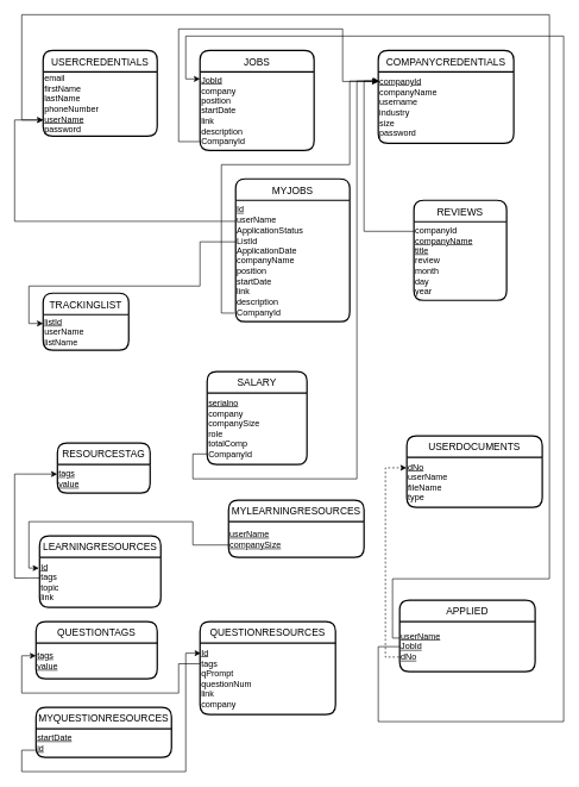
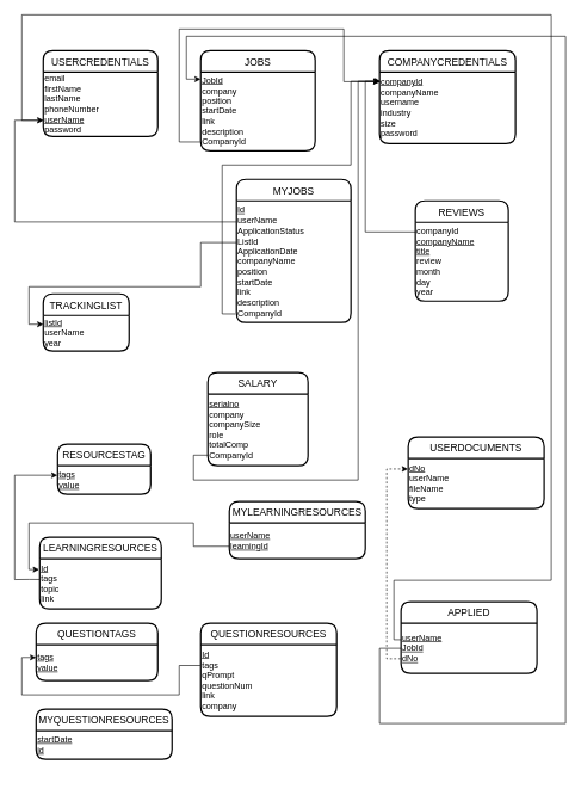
- <mxCell id="7" value="&lt;div&gt;&lt;u&gt;listId&lt;/u&gt;&lt;/div&gt;&lt;div&gt;userName&lt;/div&gt;&lt;div&gt;listName&lt;/div&gt;" style="text;html=1;strokeColor=none;fillColor=none;align=left;verticalAlign=middle;whiteSpace=wrap;rounded=0;" vertex="1" parent="6"><mxGeometry y="30" width="120" height="50" as="geometry" /></mxCell>
+ <mxCell id="7" value="&lt;div&gt;&lt;u&gt;listId&lt;/u&gt;&lt;/div&gt;&lt;div&gt;userName&lt;/div&gt;&lt;div&gt;year&lt;/div&gt;" style="text;html=1;strokeColor=none;fillColor=none;align=left;verticalAlign=middle;whiteSpace=wrap;rounded=0;" vertex="1" parent="6"><mxGeometry y="30" width="120" height="50" as="geometry" /></mxCell>
- <mxCell id="28" value="&lt;u&gt;userName&lt;br&gt;companySize&lt;/u&gt;" style="text;html=1;strokeColor=none;fillColor=none;align=left;verticalAlign=middle;whiteSpace=wrap;rounded=0;" vertex="1" parent="27"><mxGeometry y="30" width="190" height="50" as="geometry" /></mxCell>
+ <mxCell id="28" value="&lt;u&gt;userName&lt;br&gt;learningId&lt;/u&gt;" style="text;html=1;strokeColor=none;fillColor=none;align=left;verticalAlign=middle;whiteSpace=wrap;rounded=0;" vertex="1" parent="27"><mxGeometry y="30" width="190" height="50" as="geometry" /></mxCell>
- <mxCell id="37" style="edgeStyle=orthogonalEdgeStyle;rounded=0;orthogonalLoop=1;jettySize=auto;html=1;exitX=0;exitY=0.75;exitDx=0;exitDy=0;elbow=vertical;entryX=0.005;entryY=0.142;entryDx=0;entryDy=0;entryPerimeter=0;" edge="1" parent="1" source="36" target="33"><mxGeometry relative="1" as="geometry"><mxPoint x="269.98" y="1010" as="targetPoint" /><Array as="points"><mxPoint x="29.98" y="1050" /><mxPoint x="29.98" y="1080" /><mxPoint x="259.98" y="1080" /><mxPoint x="259.98" y="914" /></Array></mxGeometry></mxCell>
